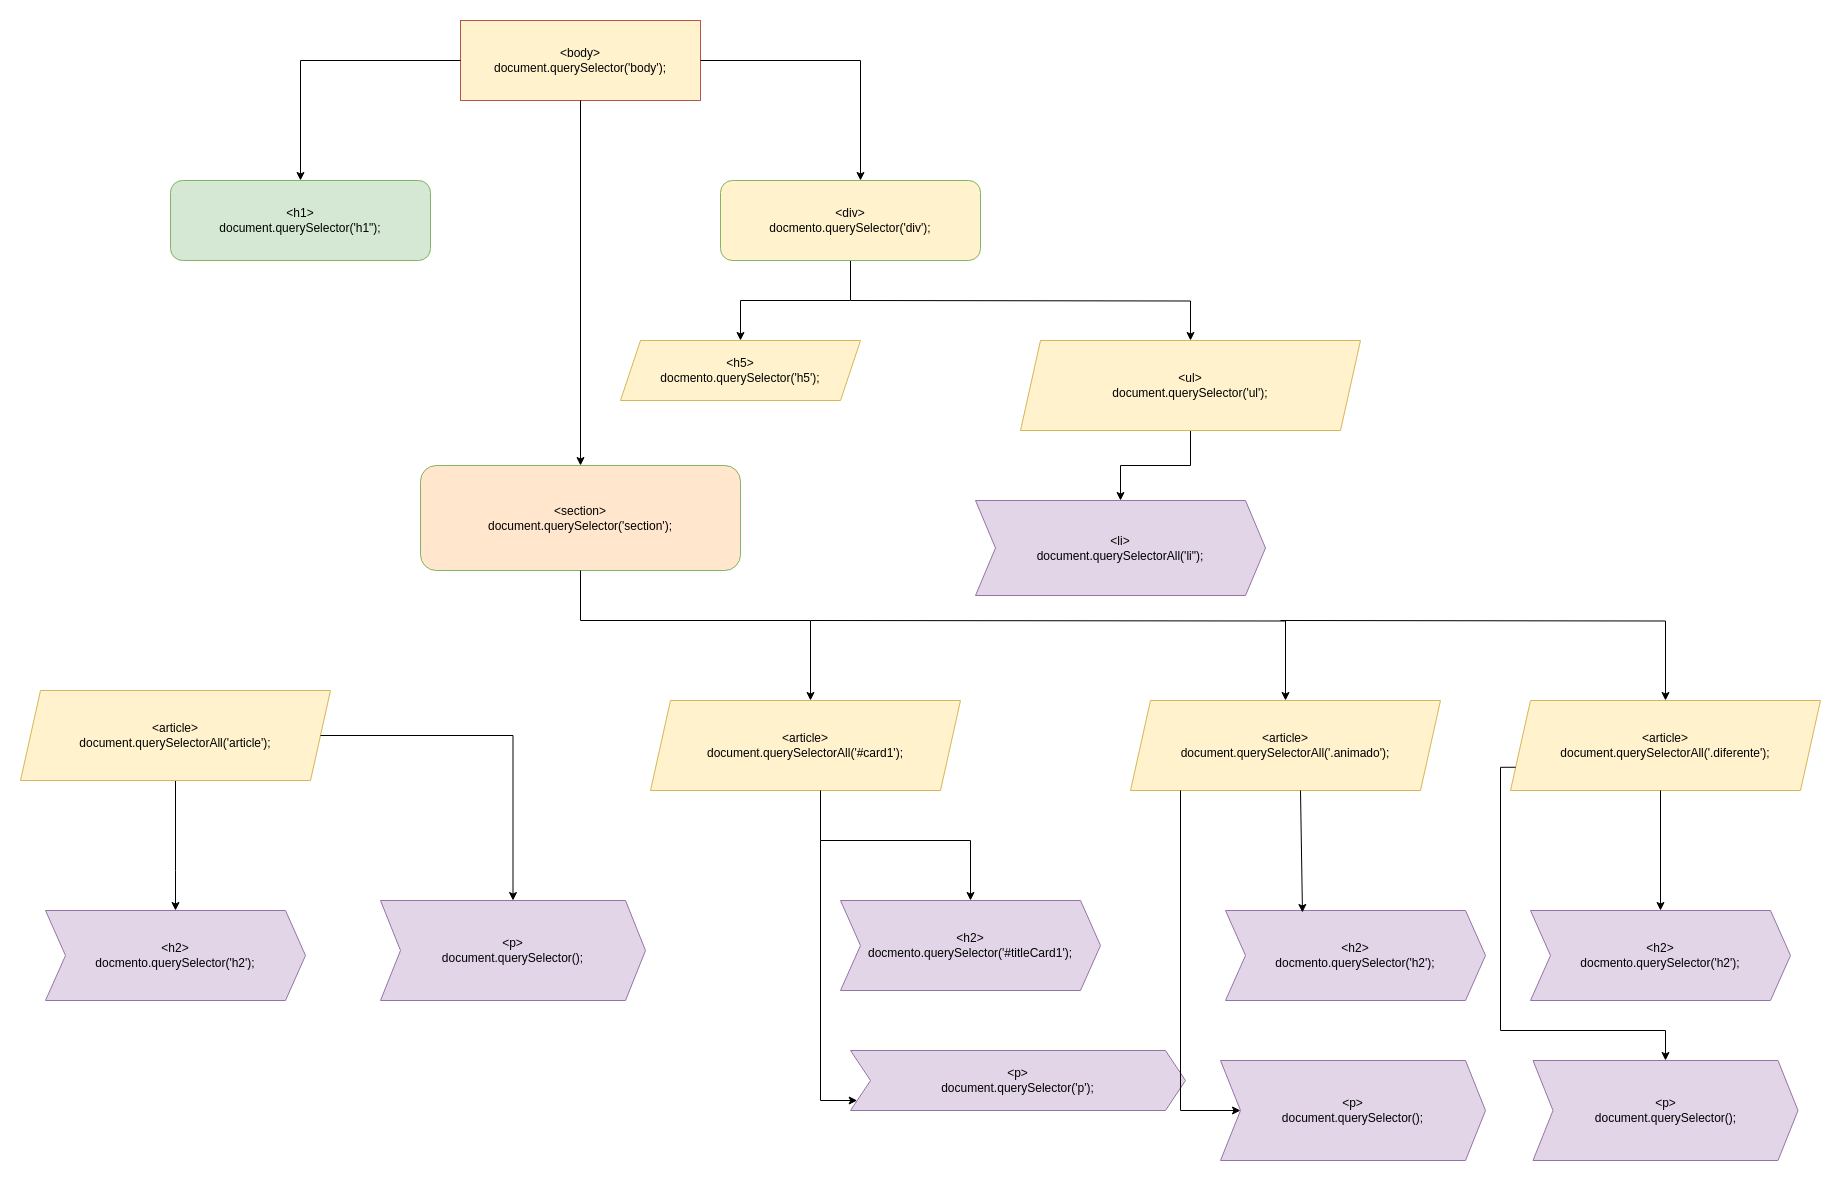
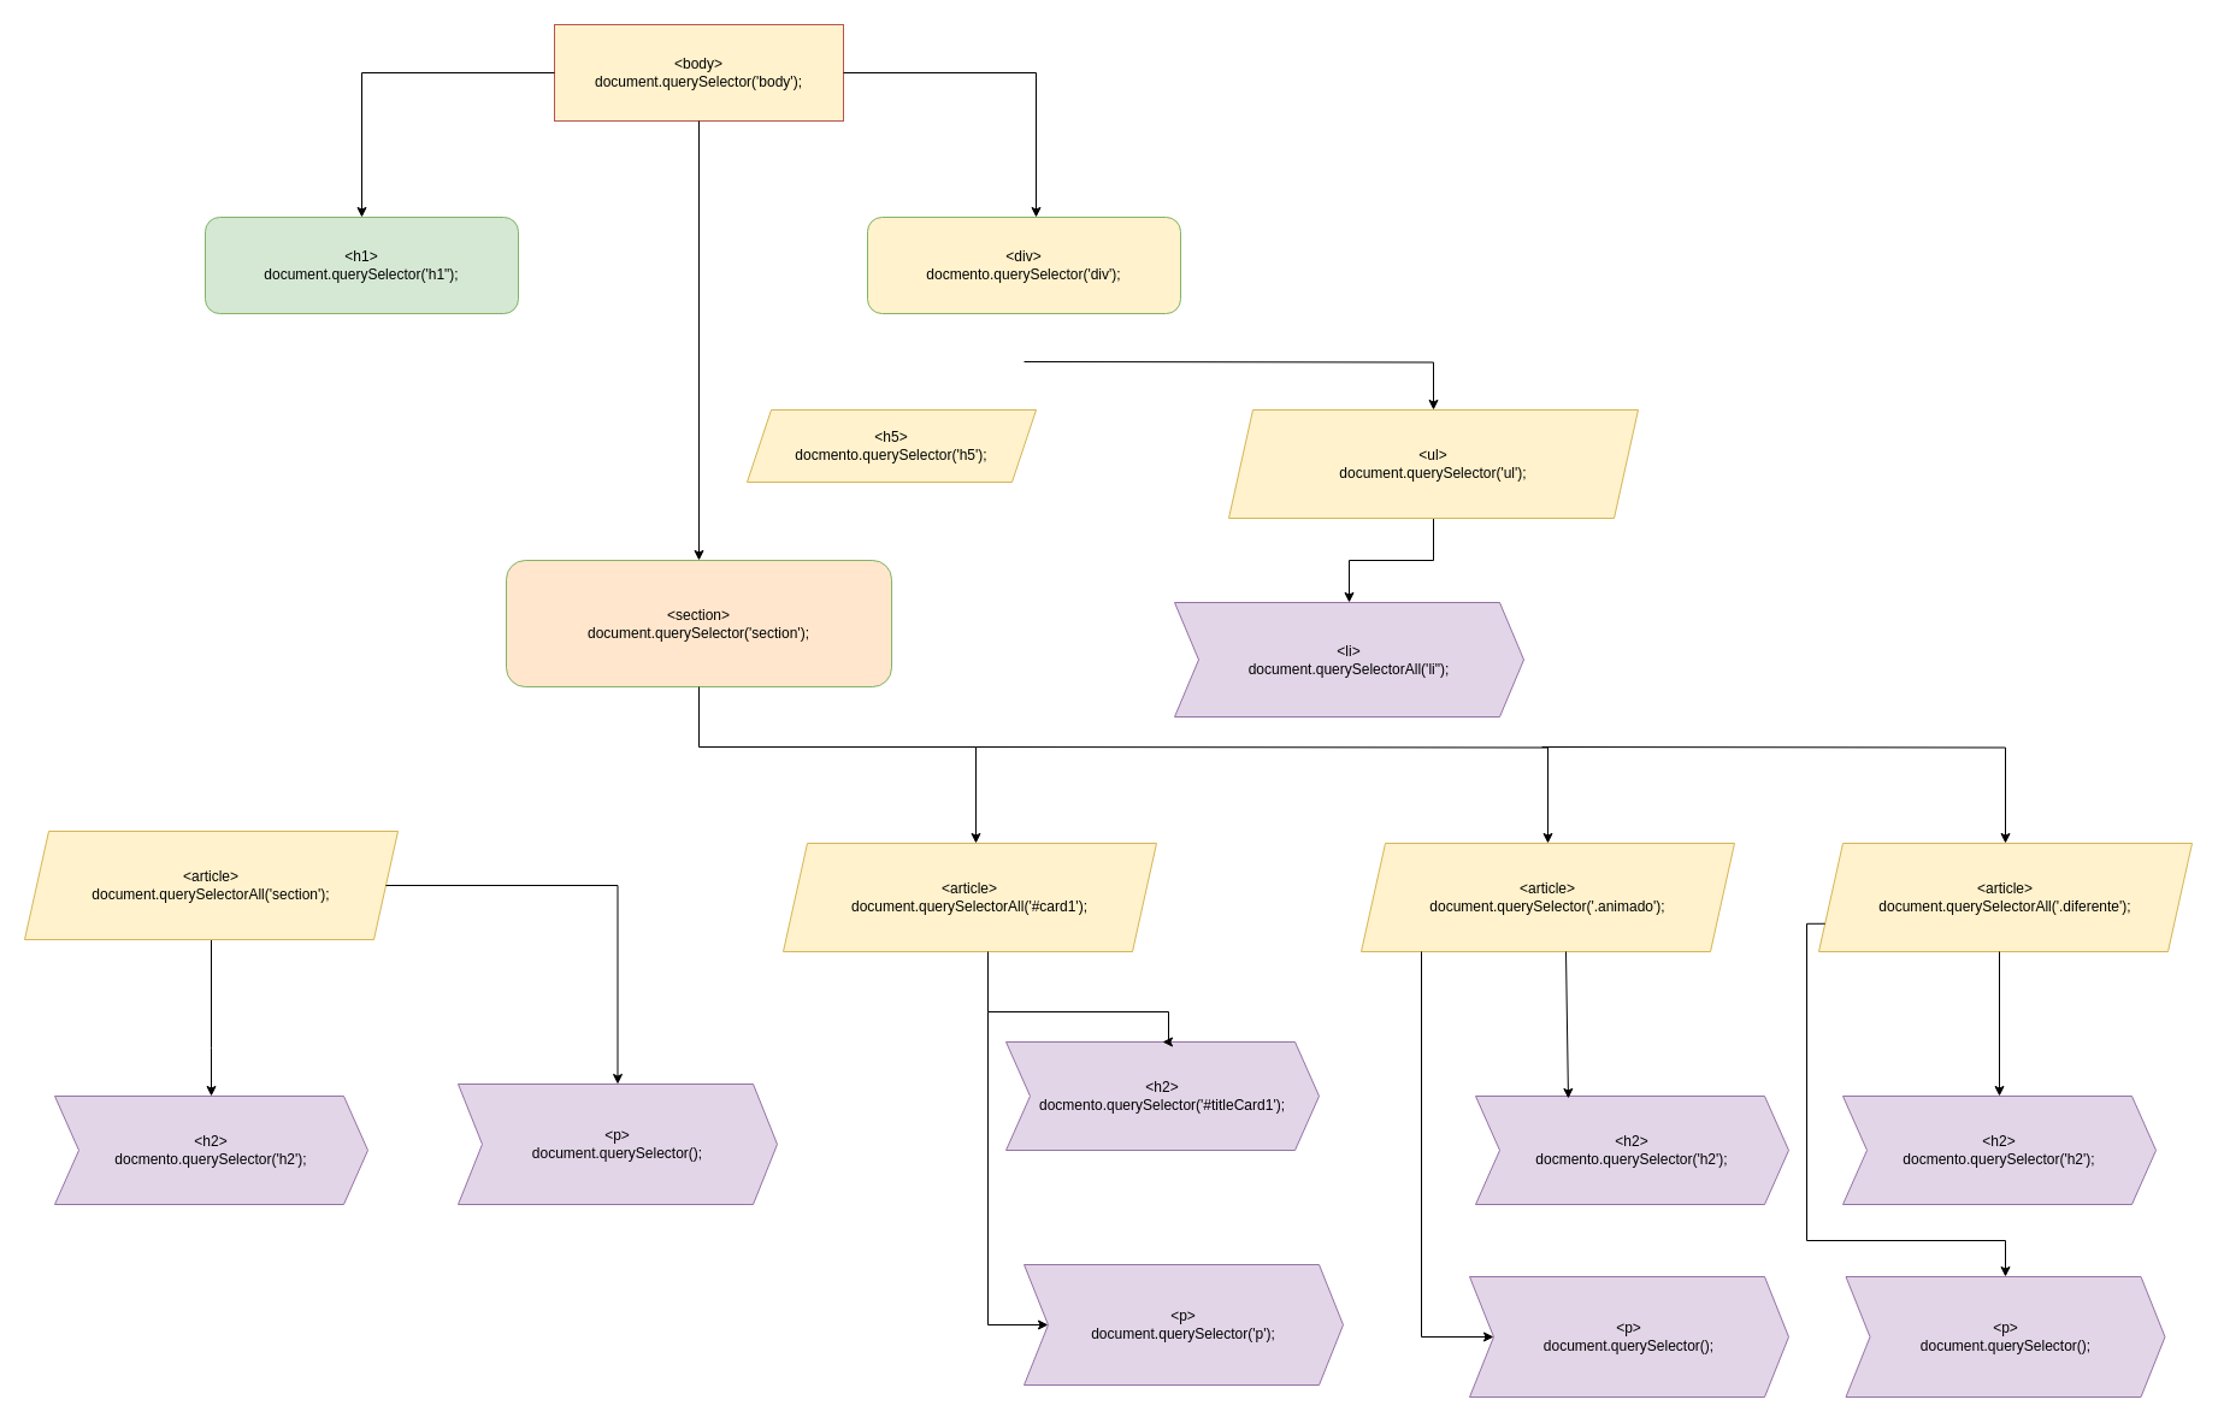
- <mxCell id="7" value="" style="edgeStyle=orthogonalEdgeStyle;rounded=0;orthogonalLoop=1;jettySize=auto;html=1;" parent="1" source="8" target="9" edge="1"><mxGeometry relative="1" as="geometry" /></mxCell>
- <mxCell id="16" value="&lt;font color=&quot;#000000&quot;&gt;&amp;lt;article&amp;gt;&lt;br&gt;document.querySelectorAll('article');&lt;/font&gt;" style="shape=parallelogram;perimeter=parallelogramPerimeter;whiteSpace=wrap;html=1;fixedSize=1;fillColor=#fff2cc;strokeColor=#d6b656;" parent="1" vertex="1"><mxGeometry x="20" y="690" width="310" height="90" as="geometry" /></mxCell>
+ <mxCell id="16" value="&lt;font color=&quot;#000000&quot;&gt;&amp;lt;article&amp;gt;&lt;br&gt;document.querySelectorAll('section');&lt;/font&gt;" style="shape=parallelogram;perimeter=parallelogramPerimeter;whiteSpace=wrap;html=1;fixedSize=1;fillColor=#fff2cc;strokeColor=#d6b656;" parent="1" vertex="1"><mxGeometry x="20" y="690" width="310" height="90" as="geometry" /></mxCell>
- <mxCell id="26" value="&lt;font color=&quot;#000000&quot;&gt;&amp;lt;article&amp;gt;&lt;br&gt;document.querySelectorAll('.animado');&lt;/font&gt;" style="shape=parallelogram;perimeter=parallelogramPerimeter;whiteSpace=wrap;html=1;fixedSize=1;fillColor=#fff2cc;strokeColor=#d6b656;" parent="1" vertex="1"><mxGeometry x="1130" y="700" width="310" height="90" as="geometry" /></mxCell>
+ <mxCell id="26" value="&lt;font color=&quot;#000000&quot;&gt;&amp;lt;article&amp;gt;&lt;br&gt;document.querySelector('.animado');&lt;/font&gt;" style="shape=parallelogram;perimeter=parallelogramPerimeter;whiteSpace=wrap;html=1;fixedSize=1;fillColor=#fff2cc;strokeColor=#d6b656;" parent="1" vertex="1"><mxGeometry x="1130" y="700" width="310" height="90" as="geometry" /></mxCell>
- <mxCell id="22" value="&lt;font color=&quot;#000000&quot;&gt;&amp;lt;h2&amp;gt;&lt;br style=&quot;border-color: var(--border-color);&quot;&gt;docmento.querySelector('#titleCard1');&lt;/font&gt;" style="shape=step;perimeter=stepPerimeter;whiteSpace=wrap;html=1;fixedSize=1;fillColor=#e1d5e7;strokeColor=#9673a6;" parent="1" vertex="1"><mxGeometry x="840" y="900" width="260" height="90" as="geometry" /></mxCell>
+ <mxCell id="22" value="&lt;font color=&quot;#000000&quot;&gt;&amp;lt;h2&amp;gt;&lt;br style=&quot;border-color: var(--border-color);&quot;&gt;docmento.querySelector('#titleCard1');&lt;/font&gt;" style="shape=step;perimeter=stepPerimeter;whiteSpace=wrap;html=1;fixedSize=1;fillColor=#e1d5e7;strokeColor=#9673a6;" parent="1" vertex="1"><mxGeometry x="835" y="865" width="260" height="90" as="geometry" /></mxCell>
- <mxCell id="25" value="&lt;font color=&quot;#000000&quot;&gt;&amp;lt;p&amp;gt;&lt;br&gt;document.querySelector('p');&lt;/font&gt;" style="shape=step;perimeter=stepPerimeter;whiteSpace=wrap;html=1;fixedSize=1;fillColor=#e1d5e7;strokeColor=#9673a6;" parent="1" vertex="1"><mxGeometry x="850" y="1050" width="335" height="60" as="geometry" /></mxCell>
+ <mxCell id="25" value="&lt;font color=&quot;#000000&quot;&gt;&amp;lt;p&amp;gt;&lt;br&gt;document.querySelector('p');&lt;/font&gt;" style="shape=step;perimeter=stepPerimeter;whiteSpace=wrap;html=1;fixedSize=1;fillColor=#e1d5e7;strokeColor=#9673a6;" parent="1" vertex="1"><mxGeometry x="850" y="1050" width="265" height="100" as="geometry" /></mxCell>
